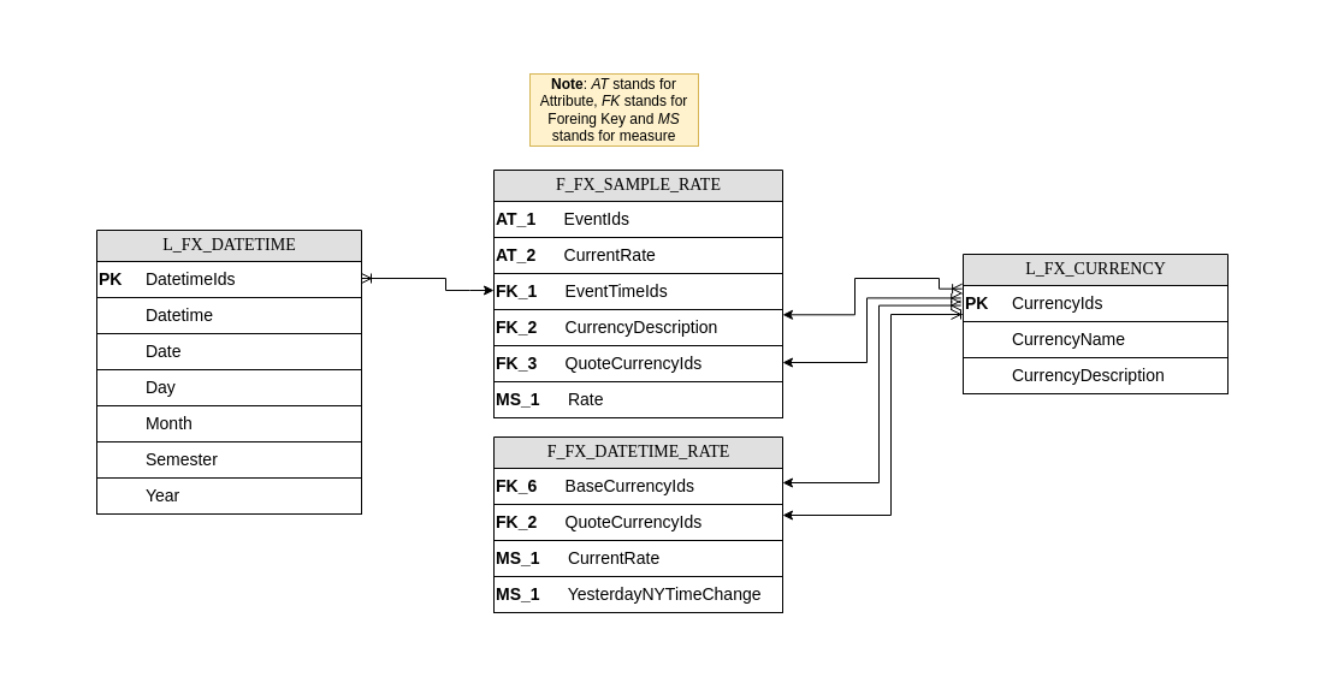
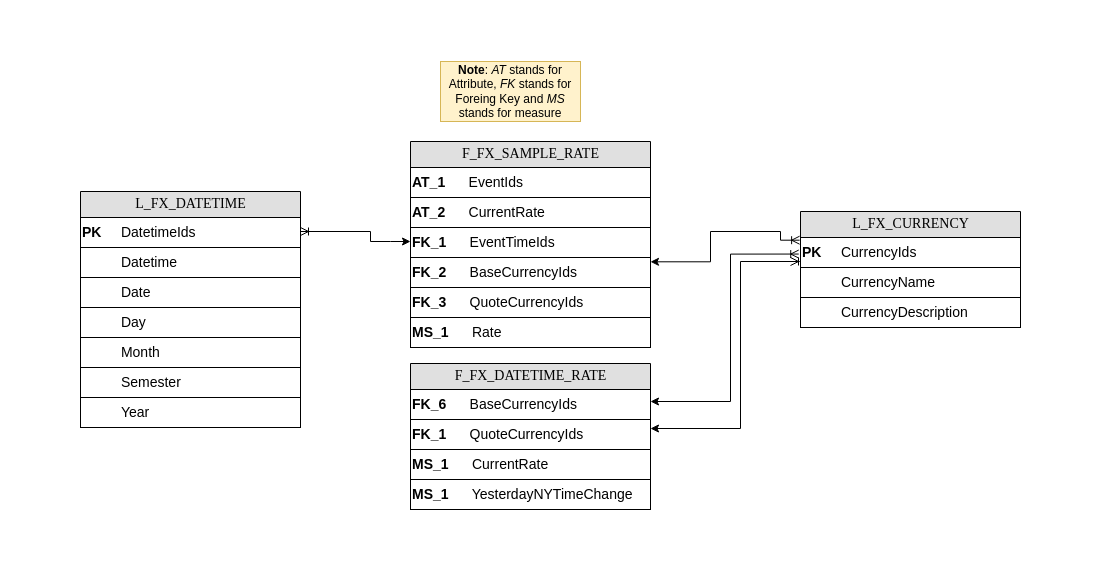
- <mxCell id="29" style="edgeStyle=orthogonalEdgeStyle;rounded=0;orthogonalLoop=1;jettySize=auto;html=1;startArrow=classic;startFill=1;endArrow=ERoneToMany;endFill=0;entryX=-0.008;entryY=0.348;entryDx=0;entryDy=0;entryPerimeter=0;" edge="1" parent="1" source="7" target="20"><mxGeometry relative="1" as="geometry"><mxPoint x="809" y="250" as="targetPoint" /><Array as="points"><mxPoint x="720" y="301" /><mxPoint x="720" y="247" /></Array><mxPoint x="660" y="271.3" as="sourcePoint" /></mxGeometry></mxCell>
- <mxCell id="6" value="&lt;font style=&quot;font-size: 14px&quot;&gt;&lt;b&gt;FK_2&lt;/b&gt;&amp;nbsp; &amp;nbsp; &amp;nbsp; CurrencyDescription&lt;/font&gt;" style="text;html=1;align=left;verticalAlign=middle;resizable=0;points=[];;autosize=1;labelBorderColor=none;strokeColor=#000000;" parent="2" vertex="1"><mxGeometry y="116" width="240" height="30" as="geometry" /></mxCell>
+ <mxCell id="6" value="&lt;font style=&quot;font-size: 14px&quot;&gt;&lt;b&gt;FK_2&lt;/b&gt;&amp;nbsp; &amp;nbsp; &amp;nbsp; BaseCurrencyIds&lt;/font&gt;" style="text;html=1;align=left;verticalAlign=middle;resizable=0;points=[];;autosize=1;labelBorderColor=none;strokeColor=#000000;" parent="2" vertex="1"><mxGeometry y="116" width="240" height="30" as="geometry" /></mxCell>
- <mxCell id="26" value="&lt;font style=&quot;font-size: 14px&quot;&gt;&lt;b&gt;FK_2&amp;nbsp; &amp;nbsp; &amp;nbsp;&amp;nbsp;&lt;/b&gt;QuoteCurrencyIds&lt;/font&gt;" style="text;html=1;align=left;verticalAlign=middle;resizable=0;points=[];;autosize=1;labelBorderColor=none;strokeColor=#000000;" vertex="1" parent="24"><mxGeometry y="56" width="240" height="30" as="geometry" /></mxCell>
+ <mxCell id="26" value="&lt;font style=&quot;font-size: 14px&quot;&gt;&lt;b&gt;FK_1&amp;nbsp; &amp;nbsp; &amp;nbsp;&amp;nbsp;&lt;/b&gt;QuoteCurrencyIds&lt;/font&gt;" style="text;html=1;align=left;verticalAlign=middle;resizable=0;points=[];;autosize=1;labelBorderColor=none;strokeColor=#000000;" vertex="1" parent="24"><mxGeometry y="56" width="240" height="30" as="geometry" /></mxCell>
